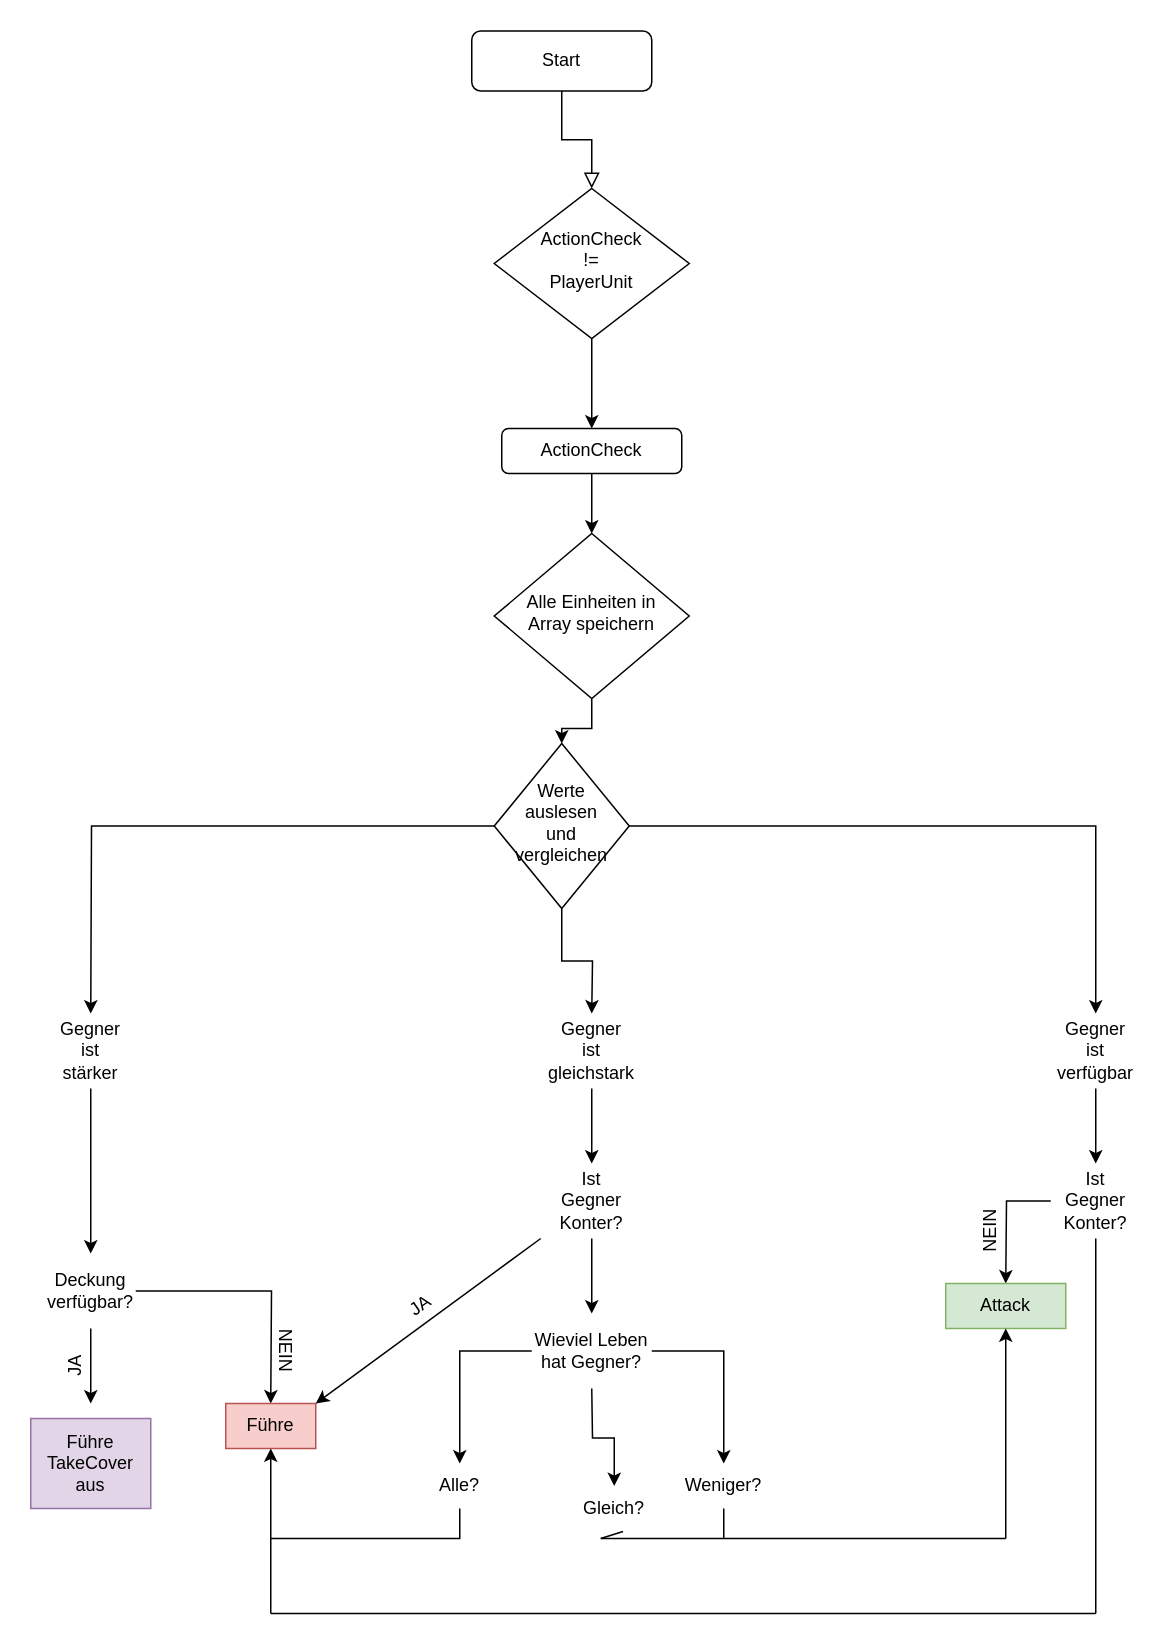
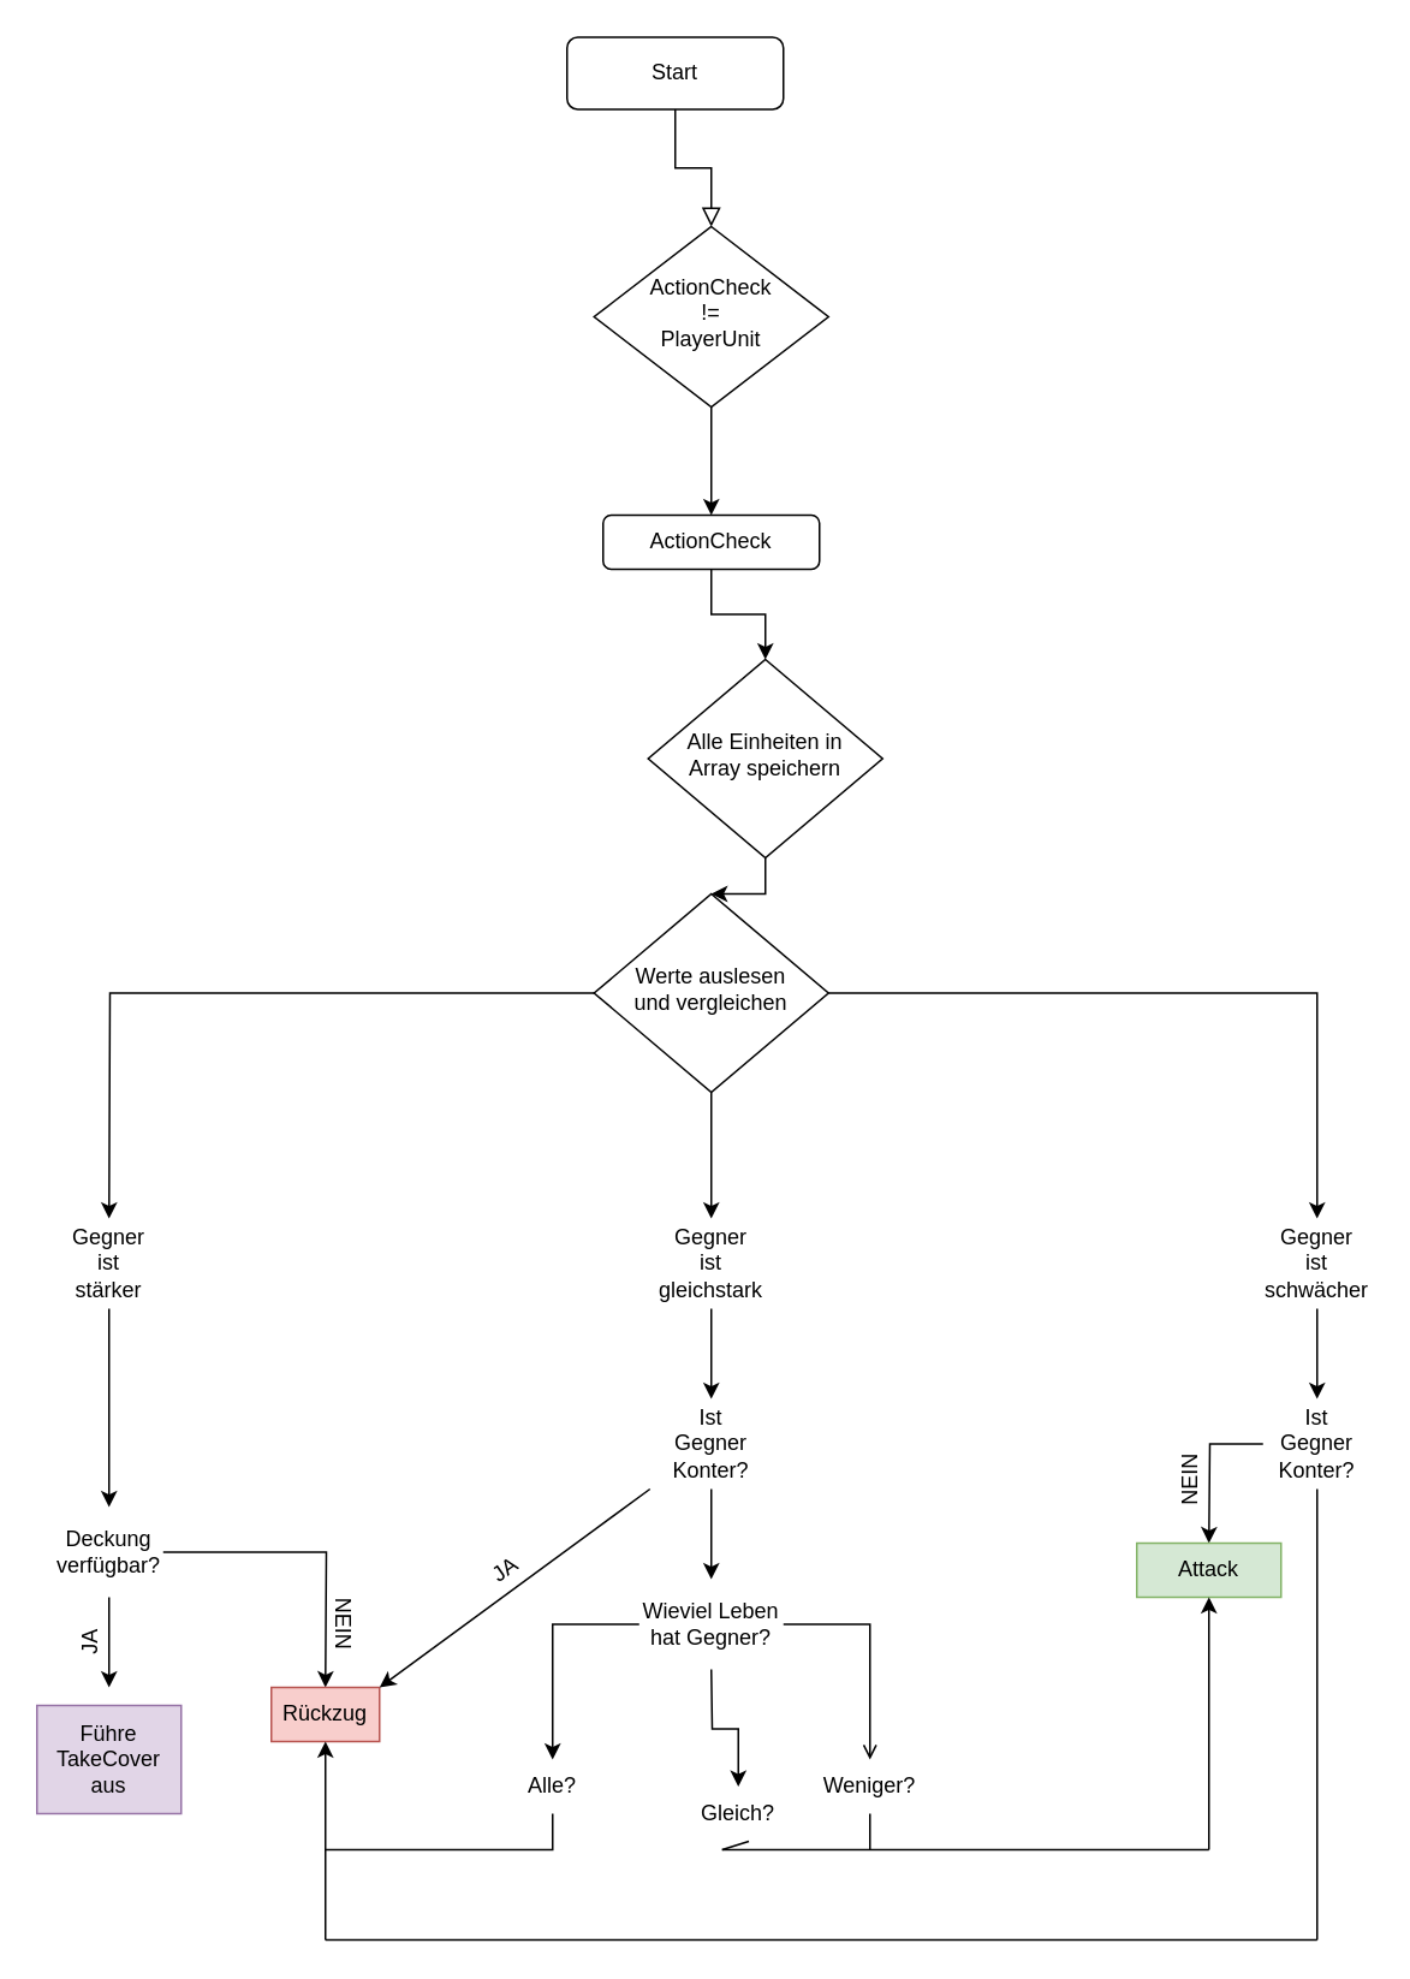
- <mxCell id="9" value="&lt;div&gt;Alle Einheiten in&lt;/div&gt;&lt;div&gt;Array speichern&lt;br&gt;&lt;/div&gt;" style="rhombus;whiteSpace=wrap;html=1;shadow=0;fontFamily=Helvetica;fontSize=12;align=center;strokeWidth=1;spacing=6;spacingTop=-4;" vertex="1" parent="1"><mxGeometry x="329" y="355" width="130" height="110" as="geometry" /></mxCell>
+ <mxCell id="9" value="&lt;div&gt;Alle Einheiten in&lt;/div&gt;&lt;div&gt;Array speichern&lt;br&gt;&lt;/div&gt;" style="rhombus;whiteSpace=wrap;html=1;shadow=0;fontFamily=Helvetica;fontSize=12;align=center;strokeWidth=1;spacing=6;spacingTop=-4;" vertex="1" parent="1"><mxGeometry x="359" y="365" width="130" height="110" as="geometry" /></mxCell>
- <mxCell id="13" value="Werte auslesen&lt;br&gt;und vergleichen" style="rhombus;whiteSpace=wrap;html=1;shadow=0;fontFamily=Helvetica;fontSize=12;align=center;strokeWidth=1;spacing=6;spacingTop=-4;" vertex="1" parent="1"><mxGeometry x="329" y="495" width="90" height="110" as="geometry" /></mxCell>
+ <mxCell id="13" value="Werte auslesen&lt;br&gt;und vergleichen" style="rhombus;whiteSpace=wrap;html=1;shadow=0;fontFamily=Helvetica;fontSize=12;align=center;strokeWidth=1;spacing=6;spacingTop=-4;" vertex="1" parent="1"><mxGeometry x="329" y="495" width="130" height="110" as="geometry" /></mxCell>
- <mxCell id="19" value="Gegner&lt;br&gt;ist&lt;br&gt;verfügbar" style="text;html=1;strokeColor=none;fillColor=none;align=center;verticalAlign=middle;whiteSpace=wrap;rounded=0;" vertex="1" parent="1"><mxGeometry x="700" y="685" width="60" height="30" as="geometry" /></mxCell>
+ <mxCell id="19" value="Gegner&lt;br&gt;ist&lt;br&gt;schwächer" style="text;html=1;strokeColor=none;fillColor=none;align=center;verticalAlign=middle;whiteSpace=wrap;rounded=0;" vertex="1" parent="1"><mxGeometry x="700" y="685" width="60" height="30" as="geometry" /></mxCell>
- <mxCell id="25" value="Führe" style="text;html=1;strokeColor=#b85450;fillColor=#f8cecc;align=center;verticalAlign=middle;whiteSpace=wrap;rounded=0;" vertex="1" parent="1"><mxGeometry x="150" y="935" width="60" height="30" as="geometry" /></mxCell>
+ <mxCell id="25" value="Rückzug" style="text;html=1;strokeColor=#b85450;fillColor=#f8cecc;align=center;verticalAlign=middle;whiteSpace=wrap;rounded=0;" vertex="1" parent="1"><mxGeometry x="150" y="935" width="60" height="30" as="geometry" /></mxCell>
- <mxCell id="33" style="edgeStyle=orthogonalEdgeStyle;rounded=0;orthogonalLoop=1;jettySize=auto;html=1;" edge="1" parent="1" source="34" target="38"><mxGeometry relative="1" as="geometry" /></mxCell>
+ <mxCell id="33" style="edgeStyle=orthogonalEdgeStyle;rounded=0;orthogonalLoop=1;jettySize=auto;html=1;endArrow=open;" edge="1" parent="1" source="34" target="38"><mxGeometry relative="1" as="geometry" /></mxCell>
